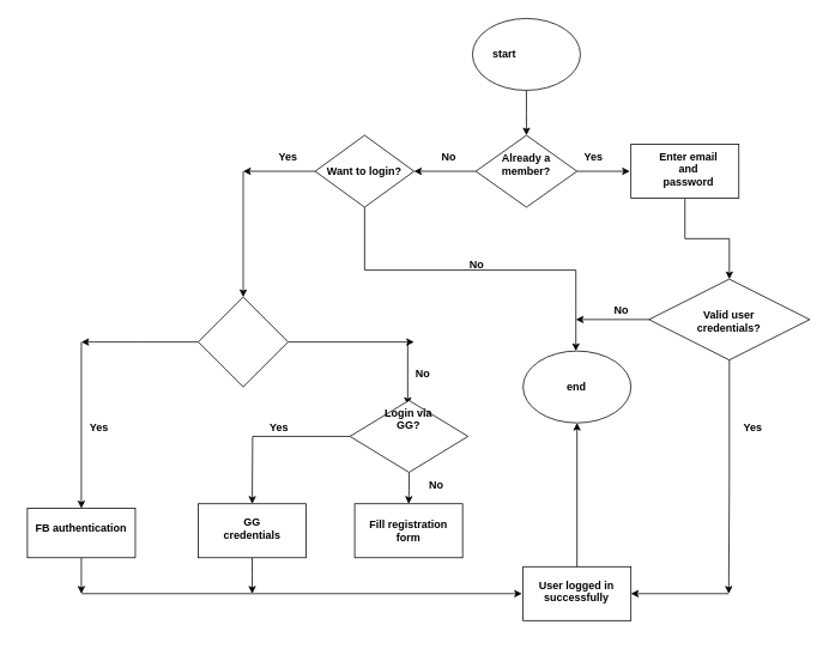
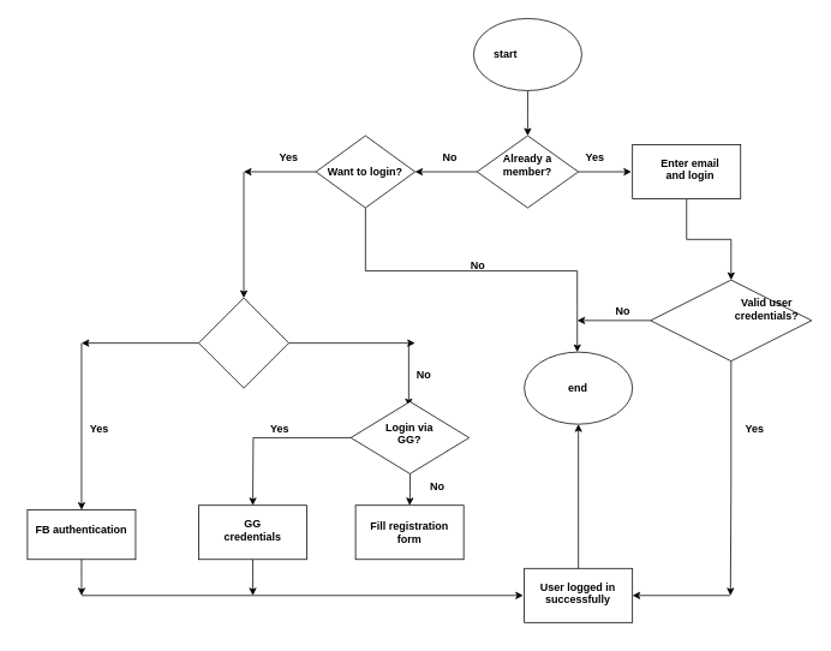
- <mxCell id="13" value="&#10;Enter email and password&#10;&#10;" style="text;html=1;align=center;verticalAlign=middle;whiteSpace=wrap;rounded=0;fontStyle=1" vertex="1" parent="1"><mxGeometry x="731.25" y="180" width="68.75" height="30" as="geometry" /></mxCell>
+ <mxCell id="13" value="&#10;Enter email and login&#10;&#10;" style="text;html=1;align=center;verticalAlign=middle;whiteSpace=wrap;rounded=0;fontStyle=1" vertex="1" parent="1"><mxGeometry x="731.25" y="180" width="68.75" height="30" as="geometry" /></mxCell>
- <mxCell id="17" value="&#10;Valid user credentials?&#10;&#10;" style="text;html=1;align=center;verticalAlign=middle;whiteSpace=wrap;rounded=0;fontStyle=1" vertex="1" parent="1"><mxGeometry x="776.25" y="350" width="68.75" height="30" as="geometry" /></mxCell>
+ <mxCell id="17" value="&#10;Valid user credentials?&#10;&#10;" style="text;html=1;align=center;verticalAlign=middle;whiteSpace=wrap;rounded=0;fontStyle=1" vertex="1" parent="1"><mxGeometry x="816.25" y="335" width="68.75" height="30" as="geometry" /></mxCell>
- <mxCell id="50" value="&#10;Login via GG?&#10;&#10;&#10;" style="text;html=1;align=center;verticalAlign=middle;whiteSpace=wrap;rounded=0;fontStyle=1" vertex="1" parent="1"><mxGeometry x="424.38" y="465" width="60" height="30" as="geometry" /></mxCell>
+ <mxCell id="50" value="&#10;Login via GG?&#10;&#10;&#10;" style="text;html=1;align=center;verticalAlign=middle;whiteSpace=wrap;rounded=0;fontStyle=1" vertex="1" parent="1"><mxGeometry x="424.38" y="480" width="60" height="30" as="geometry" /></mxCell>
